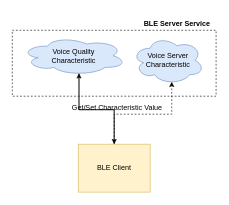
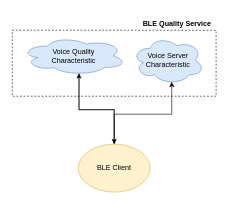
- <mxCell id="3" value="&lt;font&gt;BLE Server Service&lt;br&gt;&lt;/font&gt;" style="text;html=1;strokeColor=none;fillColor=none;align=center;verticalAlign=middle;whiteSpace=wrap;rounded=0;fontColor=#000000;fontStyle=1" vertex="1" parent="1"><mxGeometry x="230" y="20" width="130" height="40" as="geometry" /></mxCell>
+ <mxCell id="3" value="&lt;font&gt;BLE Quality Service&lt;br&gt;&lt;/font&gt;" style="text;html=1;strokeColor=none;fillColor=none;align=center;verticalAlign=middle;whiteSpace=wrap;rounded=0;fontColor=#000000;fontStyle=1" vertex="1" parent="1"><mxGeometry x="230" y="20" width="130" height="40" as="geometry" /></mxCell>
- <mxCell id="10" value="Get/Set Characteristic Value" style="text;html=1;strokeColor=none;fillColor=none;align=center;verticalAlign=middle;whiteSpace=wrap;rounded=0;" vertex="1" parent="1"><mxGeometry x="110" y="160" width="170" height="40" as="geometry" /></mxCell>
- <mxCell id="8" style="edgeStyle=orthogonalEdgeStyle;rounded=0;orthogonalLoop=1;jettySize=auto;html=1;exitX=0.5;exitY=0;exitDx=0;exitDy=0;entryX=0.55;entryY=0.95;entryDx=0;entryDy=0;entryPerimeter=0;dashed=1;" edge="1" parent="1" source="9" target="6"><mxGeometry relative="1" as="geometry" /></mxCell>
+ <mxCell id="8" style="edgeStyle=orthogonalEdgeStyle;rounded=0;orthogonalLoop=1;jettySize=auto;html=1;exitX=0.5;exitY=0;exitDx=0;exitDy=0;entryX=0.55;entryY=0.95;entryDx=0;entryDy=0;entryPerimeter=0;" edge="1" parent="1" source="9" target="6"><mxGeometry relative="1" as="geometry" /></mxCell>
- <mxCell id="9" value="BLE Client" style="whiteSpace=wrap;html=1;strokeColor=#d6b656;fillColor=#fff2cc;rounded=0;" vertex="1" parent="1"><mxGeometry x="130" y="240" width="120" height="80" as="geometry" /></mxCell>
+ <mxCell id="9" value="BLE Client" style="ellipse;whiteSpace=wrap;html=1;strokeColor=#d6b656;fillColor=#fff2cc;" vertex="1" parent="1"><mxGeometry x="130" y="240" width="120" height="80" as="geometry" /></mxCell>
